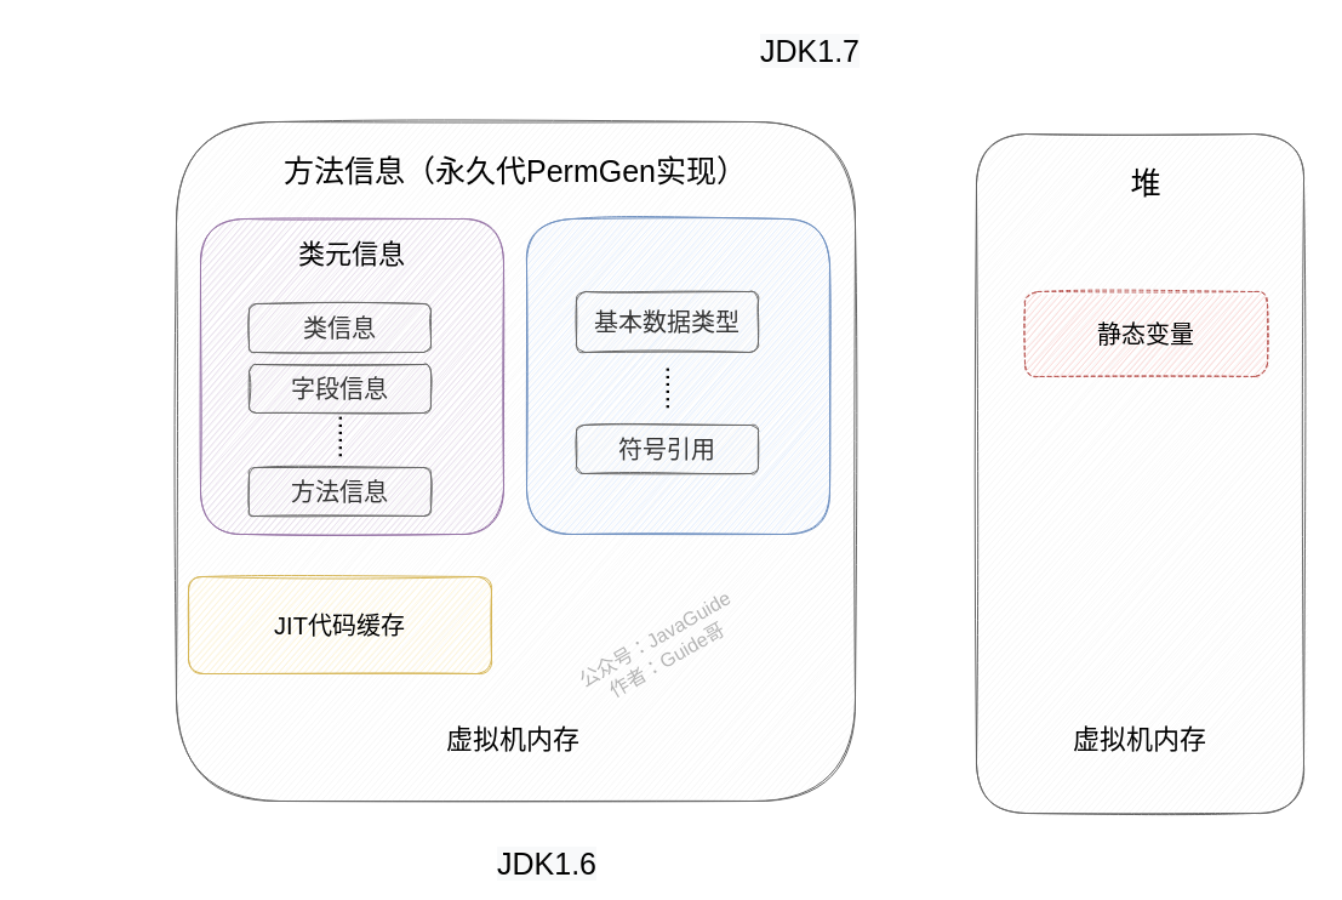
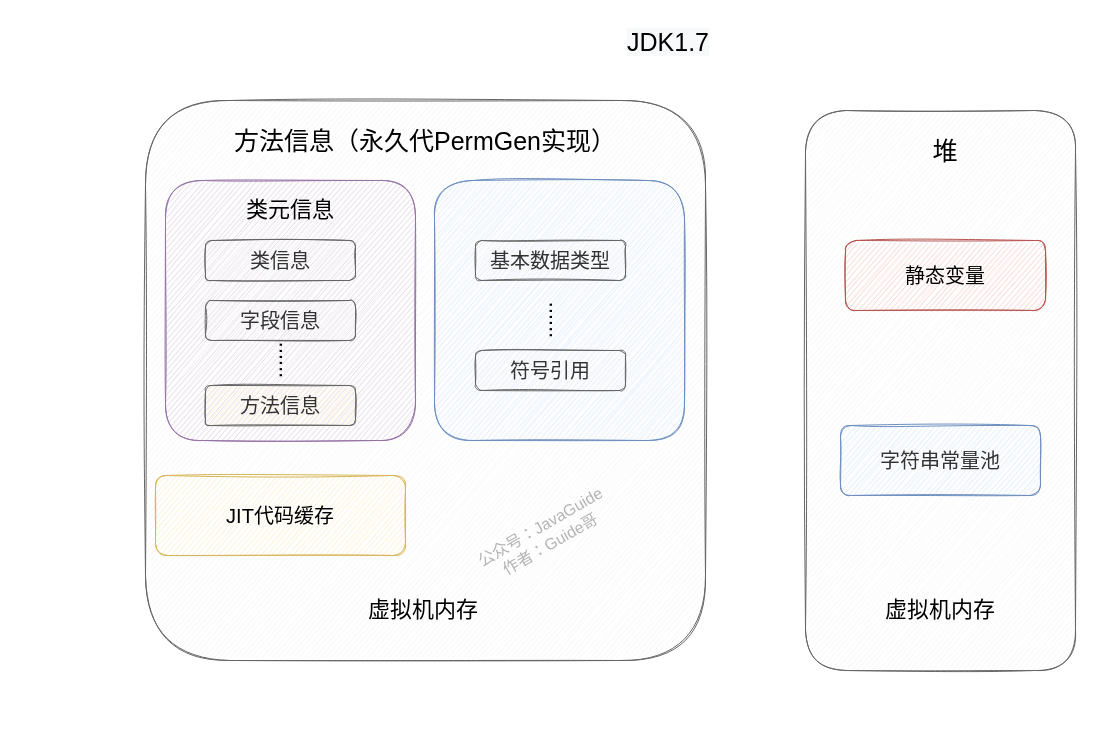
- <mxCell id="19" value="&lt;span&gt;基本数据类型&lt;/span&gt;" style="rounded=1;whiteSpace=wrap;html=1;fillColor=#f5f5f5;strokeColor=#666666;sketch=1;fontSize=20;fontColor=#333333;" vertex="1" parent="1"><mxGeometry x="475" y="240" width="150" height="50" as="geometry" /></mxCell>
+ <mxCell id="19" value="&lt;span&gt;基本数据类型&lt;/span&gt;" style="rounded=1;whiteSpace=wrap;html=1;fillColor=#f5f5f5;strokeColor=#666666;sketch=1;fontSize=20;fontColor=#333333;" vertex="1" parent="1"><mxGeometry x="475" y="240" width="150" height="40" as="geometry" /></mxCell>
- <mxCell id="7" value="类信息" style="rounded=1;whiteSpace=wrap;html=1;fillColor=#f5f5f5;strokeColor=#666666;sketch=1;fontSize=20;fontColor=#333333;" vertex="1" parent="1"><mxGeometry x="205" y="250" width="150" height="40" as="geometry" /></mxCell>
+ <mxCell id="7" value="类信息" style="rounded=1;whiteSpace=wrap;html=1;fillColor=#f5f5f5;strokeColor=#666666;sketch=1;fontSize=20;fontColor=#333333;" vertex="1" parent="1"><mxGeometry x="205" y="240" width="150" height="40" as="geometry" /></mxCell>
- <mxCell id="13" value="静态变量" style="rounded=1;whiteSpace=wrap;html=1;fillColor=#f8cecc;strokeColor=#b85450;sketch=1;fontSize=20;dashed=1;" vertex="1" parent="1"><mxGeometry x="845" y="240" width="200" height="70" as="geometry" /></mxCell>
+ <mxCell id="13" value="静态变量" style="rounded=1;whiteSpace=wrap;html=1;fillColor=#f8cecc;strokeColor=#b85450;sketch=1;fontSize=20;" vertex="1" parent="1"><mxGeometry x="845" y="240" width="200" height="70" as="geometry" /></mxCell>
- <mxCell id="9" value="方法信息" style="rounded=1;whiteSpace=wrap;html=1;fillColor=#f5f5f5;strokeColor=#666666;sketch=1;fontSize=20;fontColor=#333333;" vertex="1" parent="1"><mxGeometry x="205" y="385" width="150" height="40" as="geometry" /></mxCell>
+ <mxCell id="9" value="方法信息" style="rounded=1;whiteSpace=wrap;html=1;fillColor=#fff2cc;strokeColor=#666666;sketch=1;fontSize=20;fontColor=#333333;" vertex="1" parent="1"><mxGeometry x="205" y="385" width="150" height="40" as="geometry" /></mxCell>
+ <mxCell id="15" value="&lt;span style=&quot;color: rgb(51 , 51 , 51)&quot;&gt;字符串常量池&lt;/span&gt;" style="rounded=1;whiteSpace=wrap;html=1;fillColor=#dae8fc;strokeColor=#6c8ebf;sketch=1;fontSize=20;" vertex="1" parent="1"><mxGeometry x="840" y="425" width="200" height="70" as="geometry" /></mxCell>
- <mxCell id="22" value="&lt;meta charset=&quot;utf-8&quot;&gt;&lt;span style=&quot;color: rgb(0, 0, 0); font-family: helvetica; font-size: 25px; font-style: normal; font-weight: 400; letter-spacing: normal; text-align: center; text-indent: 0px; text-transform: none; word-spacing: 0px; background-color: rgb(248, 249, 250); display: inline; float: none;&quot;&gt;JDK1.6&lt;/span&gt;" style="text;whiteSpace=wrap;html=1;" vertex="1" parent="1"><mxGeometry x="408" y="690" width="110" height="30" as="geometry" /></mxCell>
